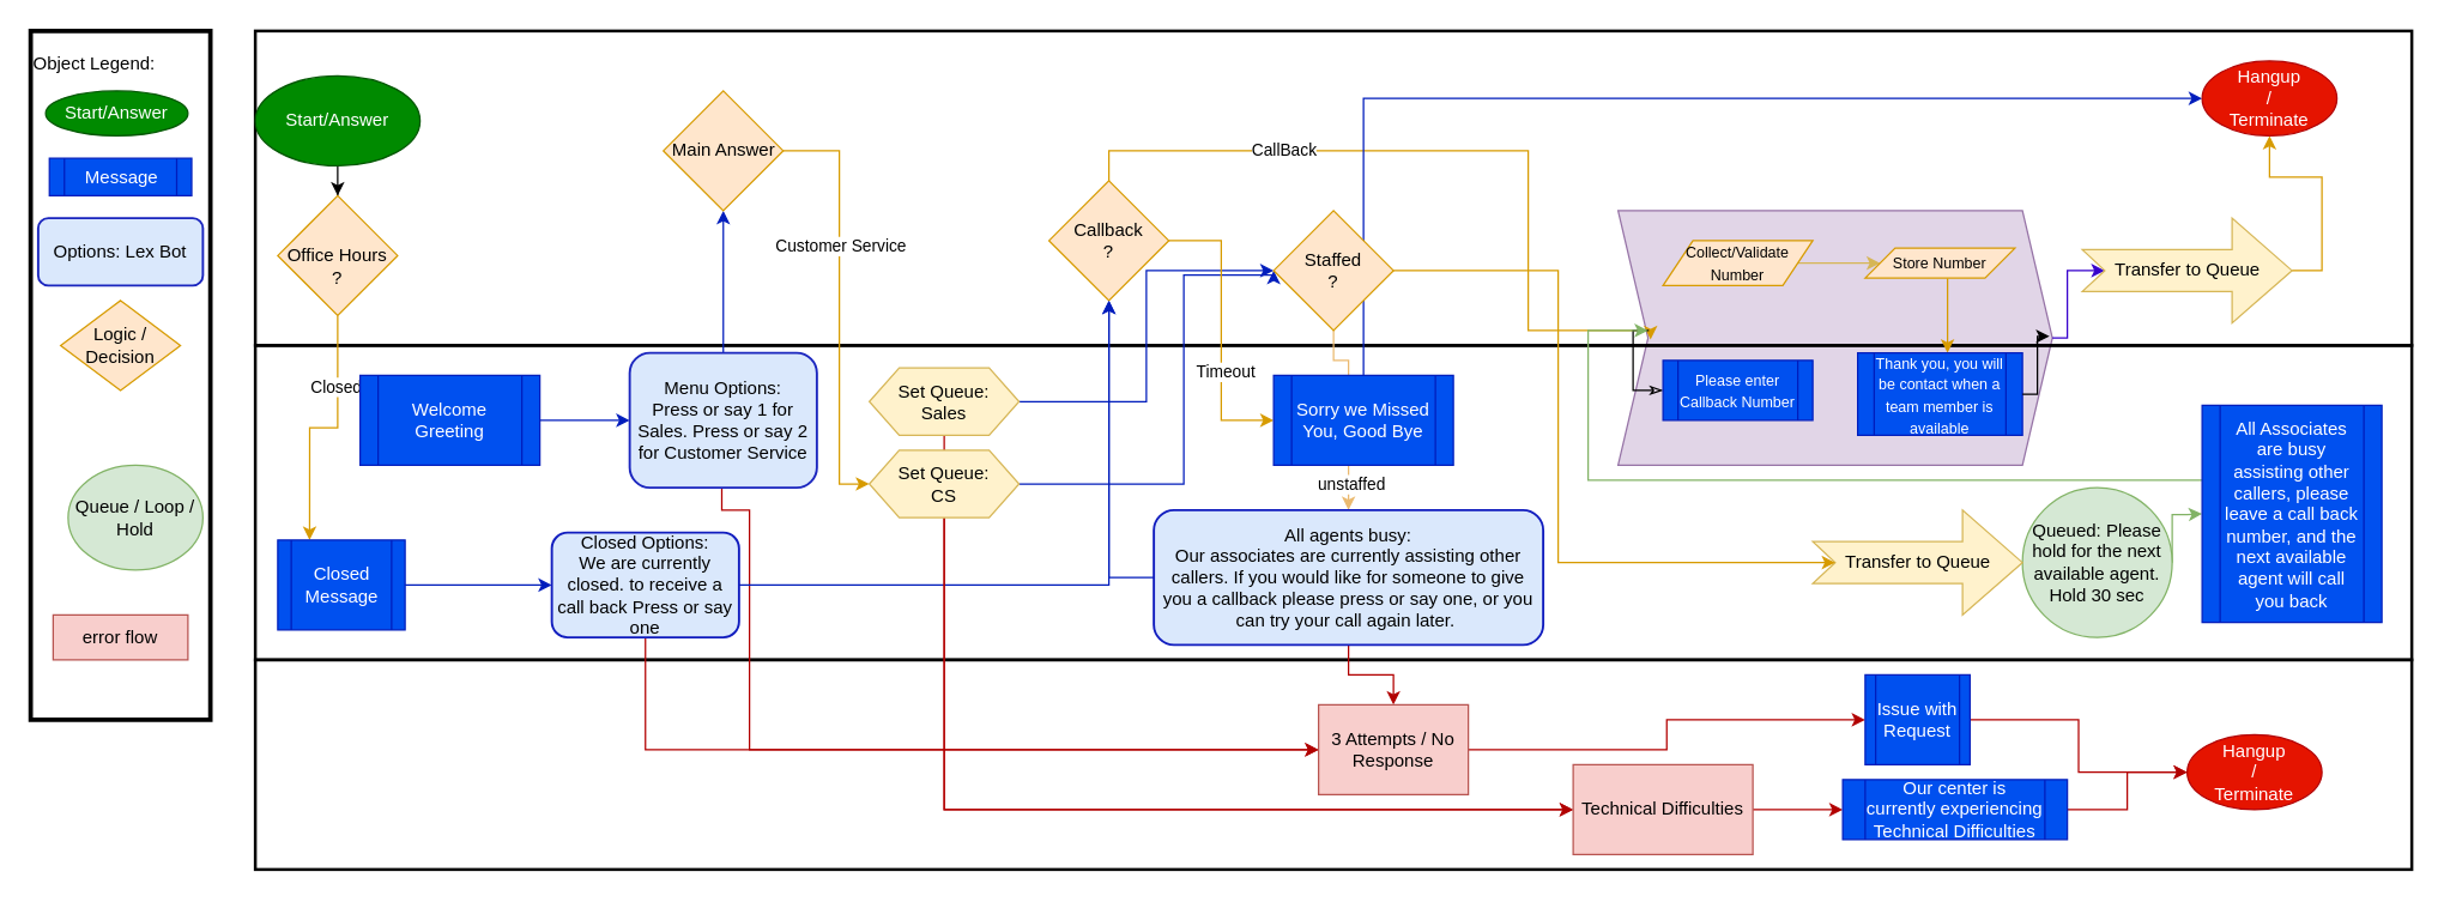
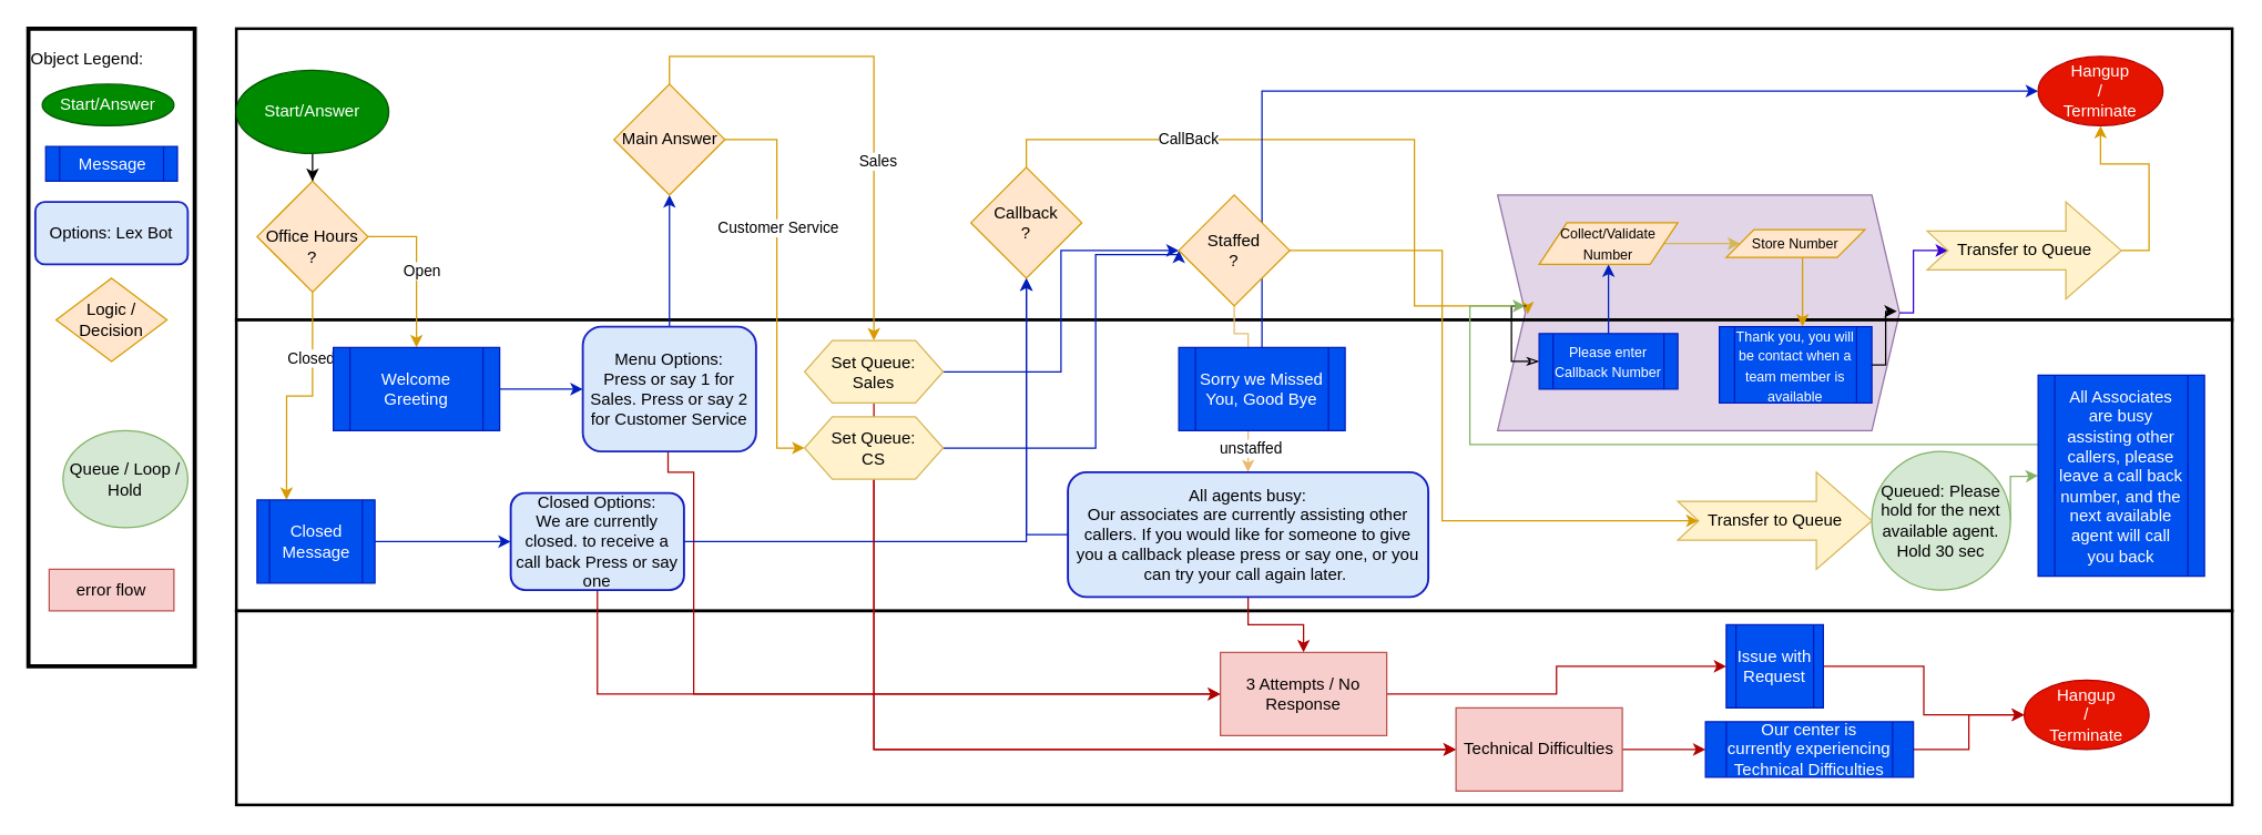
+ <mxCell id="21" style="edgeStyle=orthogonalEdgeStyle;rounded=0;orthogonalLoop=1;jettySize=auto;html=1;exitX=0.5;exitY=0;exitDx=0;exitDy=0;strokeColor=#d79b00;fillColor=#ffe6cc;" edge="1" parent="1" source="25" target="31"><mxGeometry relative="1" as="geometry" /></mxCell>
+ <mxCell id="22" value="Sales" style="edgeLabel;html=1;align=center;verticalAlign=middle;resizable=0;points=[];" connectable="0" vertex="1" parent="21"><mxGeometry x="0.302" y="2" relative="1" as="geometry"><mxPoint y="1" as="offset" /></mxGeometry></mxCell>
+ <mxCell id="11" style="edgeStyle=orthogonalEdgeStyle;rounded=0;orthogonalLoop=1;jettySize=auto;html=1;exitX=1;exitY=0.5;exitDx=0;exitDy=0;strokeColor=#d79b00;fillColor=#ffe6cc;" edge="1" parent="1" source="13" target="17"><mxGeometry relative="1" as="geometry" /></mxCell>
+ <mxCell id="12" value="Open" style="edgeLabel;html=1;align=center;verticalAlign=middle;resizable=0;points=[];" connectable="0" vertex="1" parent="11"><mxGeometry x="0.026" y="3" relative="1" as="geometry"><mxPoint as="offset" /></mxGeometry></mxCell>
+ <mxCell id="54" style="edgeStyle=orthogonalEdgeStyle;rounded=0;orthogonalLoop=1;jettySize=auto;html=1;exitX=0.5;exitY=0;exitDx=0;exitDy=0;entryX=0.5;entryY=1;entryDx=0;entryDy=0;fillColor=#0050ef;strokeColor=#001DBC;" edge="1" parent="1" source="56" target="58"><mxGeometry relative="1" as="geometry" /></mxCell>
- <mxCell id="37" style="edgeStyle=orthogonalEdgeStyle;rounded=0;orthogonalLoop=1;jettySize=auto;html=1;exitX=1;exitY=0.5;exitDx=0;exitDy=0;entryX=0;entryY=0.5;entryDx=0;entryDy=0;strokeColor=#d79b00;fillColor=#ffe6cc;" edge="1" parent="1" source="41" target="48"><mxGeometry relative="1" as="geometry" /></mxCell>
- <mxCell id="38" value="Timeout" style="edgeLabel;html=1;align=center;verticalAlign=middle;resizable=0;points=[];" connectable="0" vertex="1" parent="37"><mxGeometry x="0.289" y="2" relative="1" as="geometry"><mxPoint as="offset" /></mxGeometry></mxCell>
- <mxCell id="72" value="3 Attempts / No Response" style="rounded=0;whiteSpace=wrap;html=1;fillColor=#f8cecc;strokeColor=#b85450;" vertex="1" parent="1"><mxGeometry x="880" y="470" width="100" height="60" as="geometry" /></mxCell>
+ <mxCell id="72" value="3 Attempts / No Response" style="rounded=0;whiteSpace=wrap;html=1;fillColor=#f8cecc;strokeColor=#b85450;" vertex="1" parent="1"><mxGeometry x="880" y="470" width="120" height="60" as="geometry" /></mxCell>
